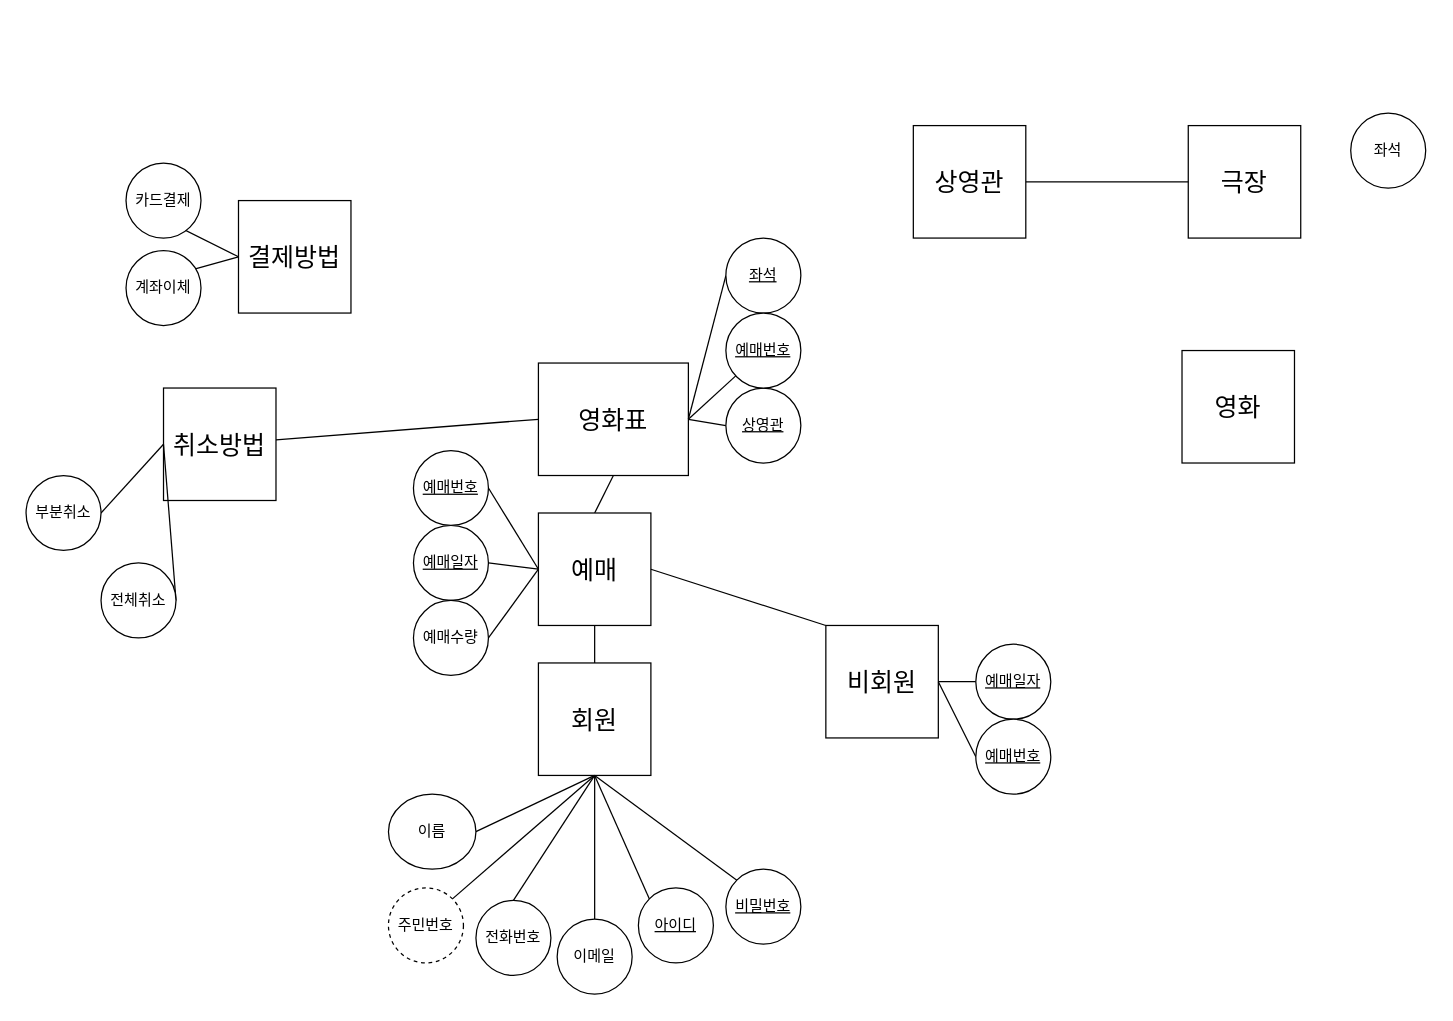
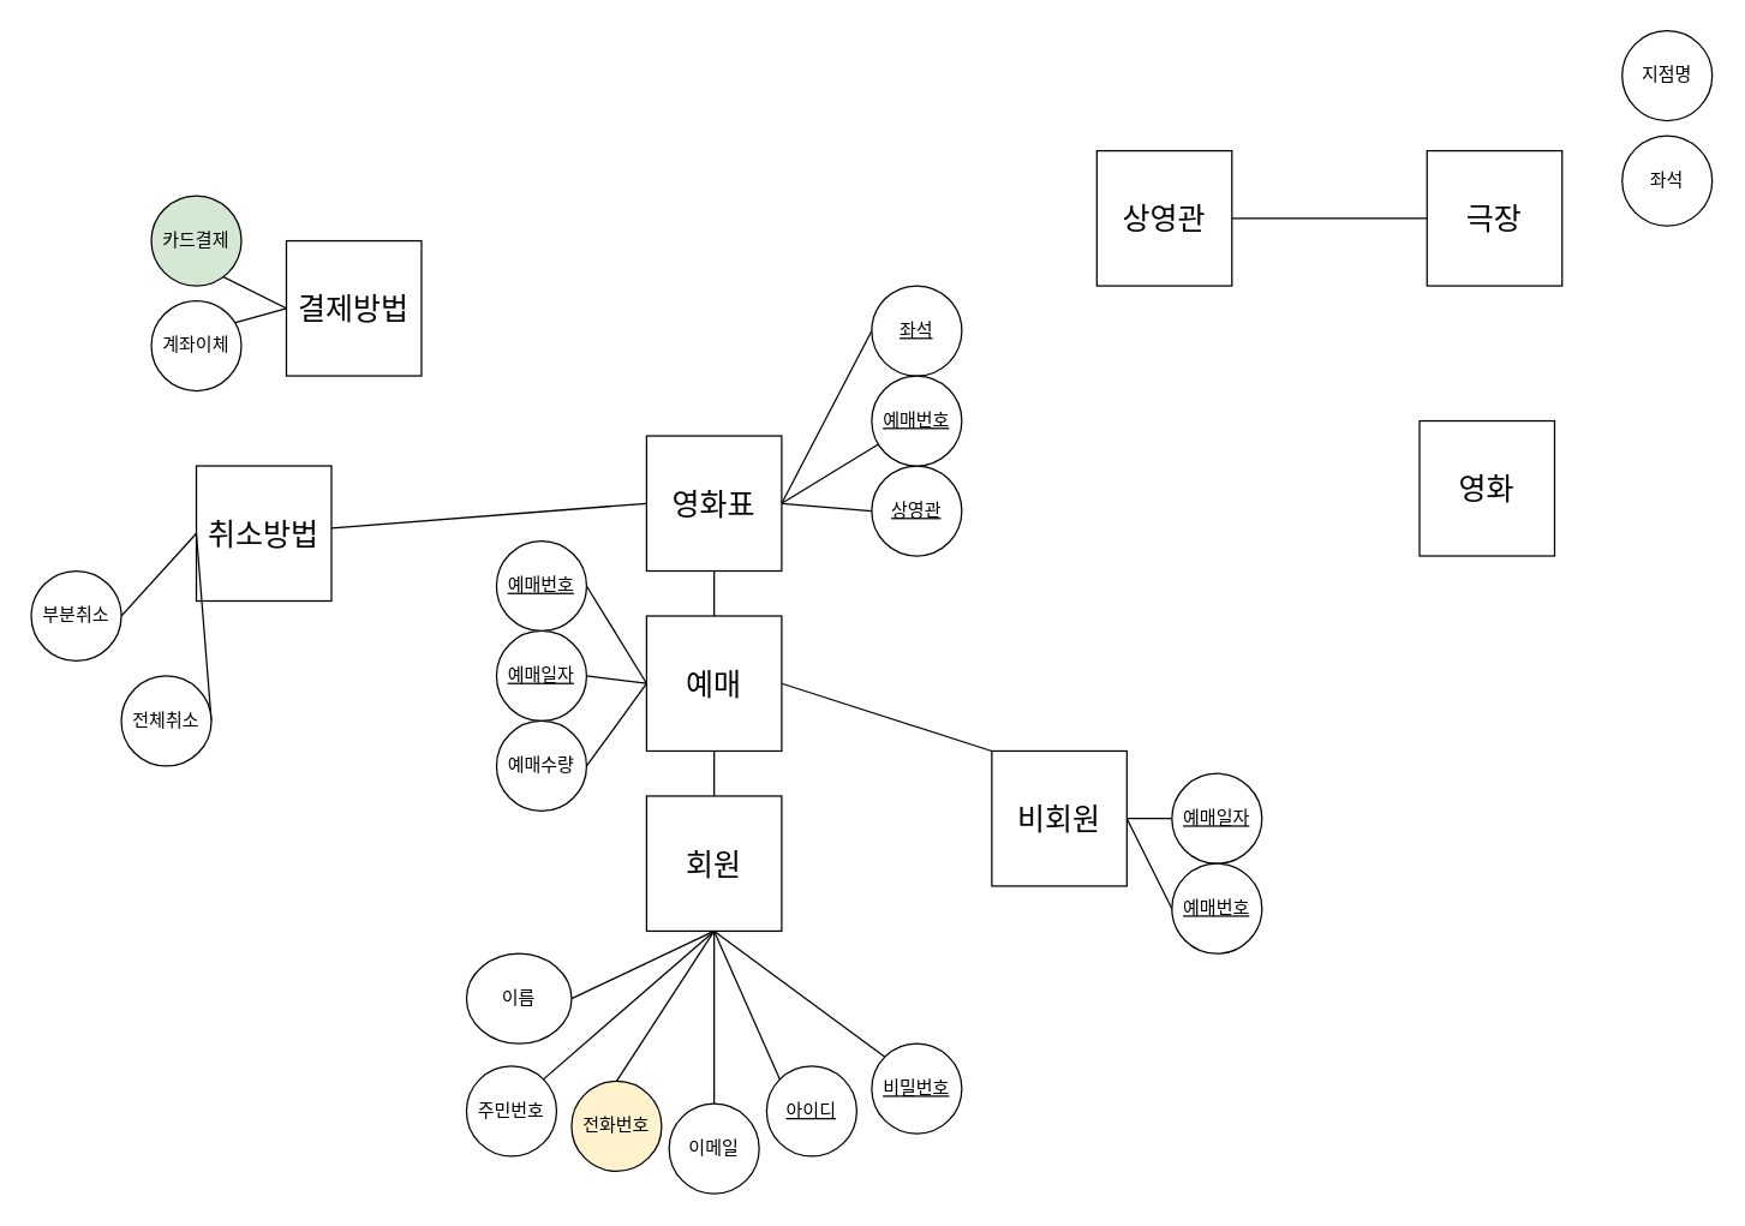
+ <mxCell id="47" value="지점명" style="ellipse;whiteSpace=wrap;html=1;aspect=fixed;" vertex="1" parent="1"><mxGeometry x="1080" y="20" width="60" height="60" as="geometry" /></mxCell>
- <mxCell id="23" value="카드결제" style="ellipse;whiteSpace=wrap;html=1;aspect=fixed;" vertex="1" parent="1"><mxGeometry x="100" y="130" width="60" height="60" as="geometry" /></mxCell>
+ <mxCell id="23" value="카드결제" style="ellipse;whiteSpace=wrap;html=1;aspect=fixed;fillColor=#d5e8d4;" vertex="1" parent="1"><mxGeometry x="100" y="130" width="60" height="60" as="geometry" /></mxCell>
- <mxCell id="18" value="영화표" style="whiteSpace=wrap;html=1;aspect=fixed;fontSize=20;" vertex="1" parent="1"><mxGeometry x="430" y="290" width="120" height="90" as="geometry" /></mxCell>
+ <mxCell id="18" value="영화표" style="whiteSpace=wrap;html=1;aspect=fixed;fontSize=20;" vertex="1" parent="1"><mxGeometry x="430" y="290" width="90" height="90" as="geometry" /></mxCell>
- <mxCell id="7" value="주민번호" style="ellipse;whiteSpace=wrap;html=1;aspect=fixed;dashed=1;" vertex="1" parent="1"><mxGeometry x="310" y="710" width="60" height="60" as="geometry" /></mxCell>
+ <mxCell id="7" value="주민번호" style="ellipse;whiteSpace=wrap;html=1;aspect=fixed;" vertex="1" parent="1"><mxGeometry x="310" y="710" width="60" height="60" as="geometry" /></mxCell>
- <mxCell id="9" value="전화번호" style="ellipse;whiteSpace=wrap;html=1;aspect=fixed;" vertex="1" parent="1"><mxGeometry x="380" y="720" width="60" height="60" as="geometry" /></mxCell>
+ <mxCell id="9" value="전화번호" style="ellipse;whiteSpace=wrap;html=1;aspect=fixed;fillColor=#fff2cc;" vertex="1" parent="1"><mxGeometry x="380" y="720" width="60" height="60" as="geometry" /></mxCell>
